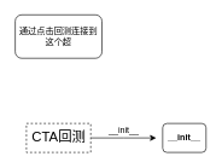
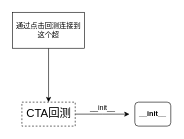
- <mxCell id="5" value="通过点击回测连接到这个超" style="rounded=1;whiteSpace=wrap;html=1;" parent="1" vertex="1"><mxGeometry x="20" y="20" width="120" height="60" as="geometry" /></mxCell>
+ <mxCell id="5" value="通过点击回测连接到这个超" style="whiteSpace=wrap;html=1;rounded=0;" parent="1" vertex="1"><mxGeometry x="20" y="20" width="120" height="60" as="geometry" /></mxCell>
+ <mxCell id="4" value="" style="edgeStyle=orthogonalEdgeStyle;rounded=0;orthogonalLoop=1;jettySize=auto;html=1;" parent="1" source="5" target="3" edge="1"><mxGeometry relative="1" as="geometry" /></mxCell>
